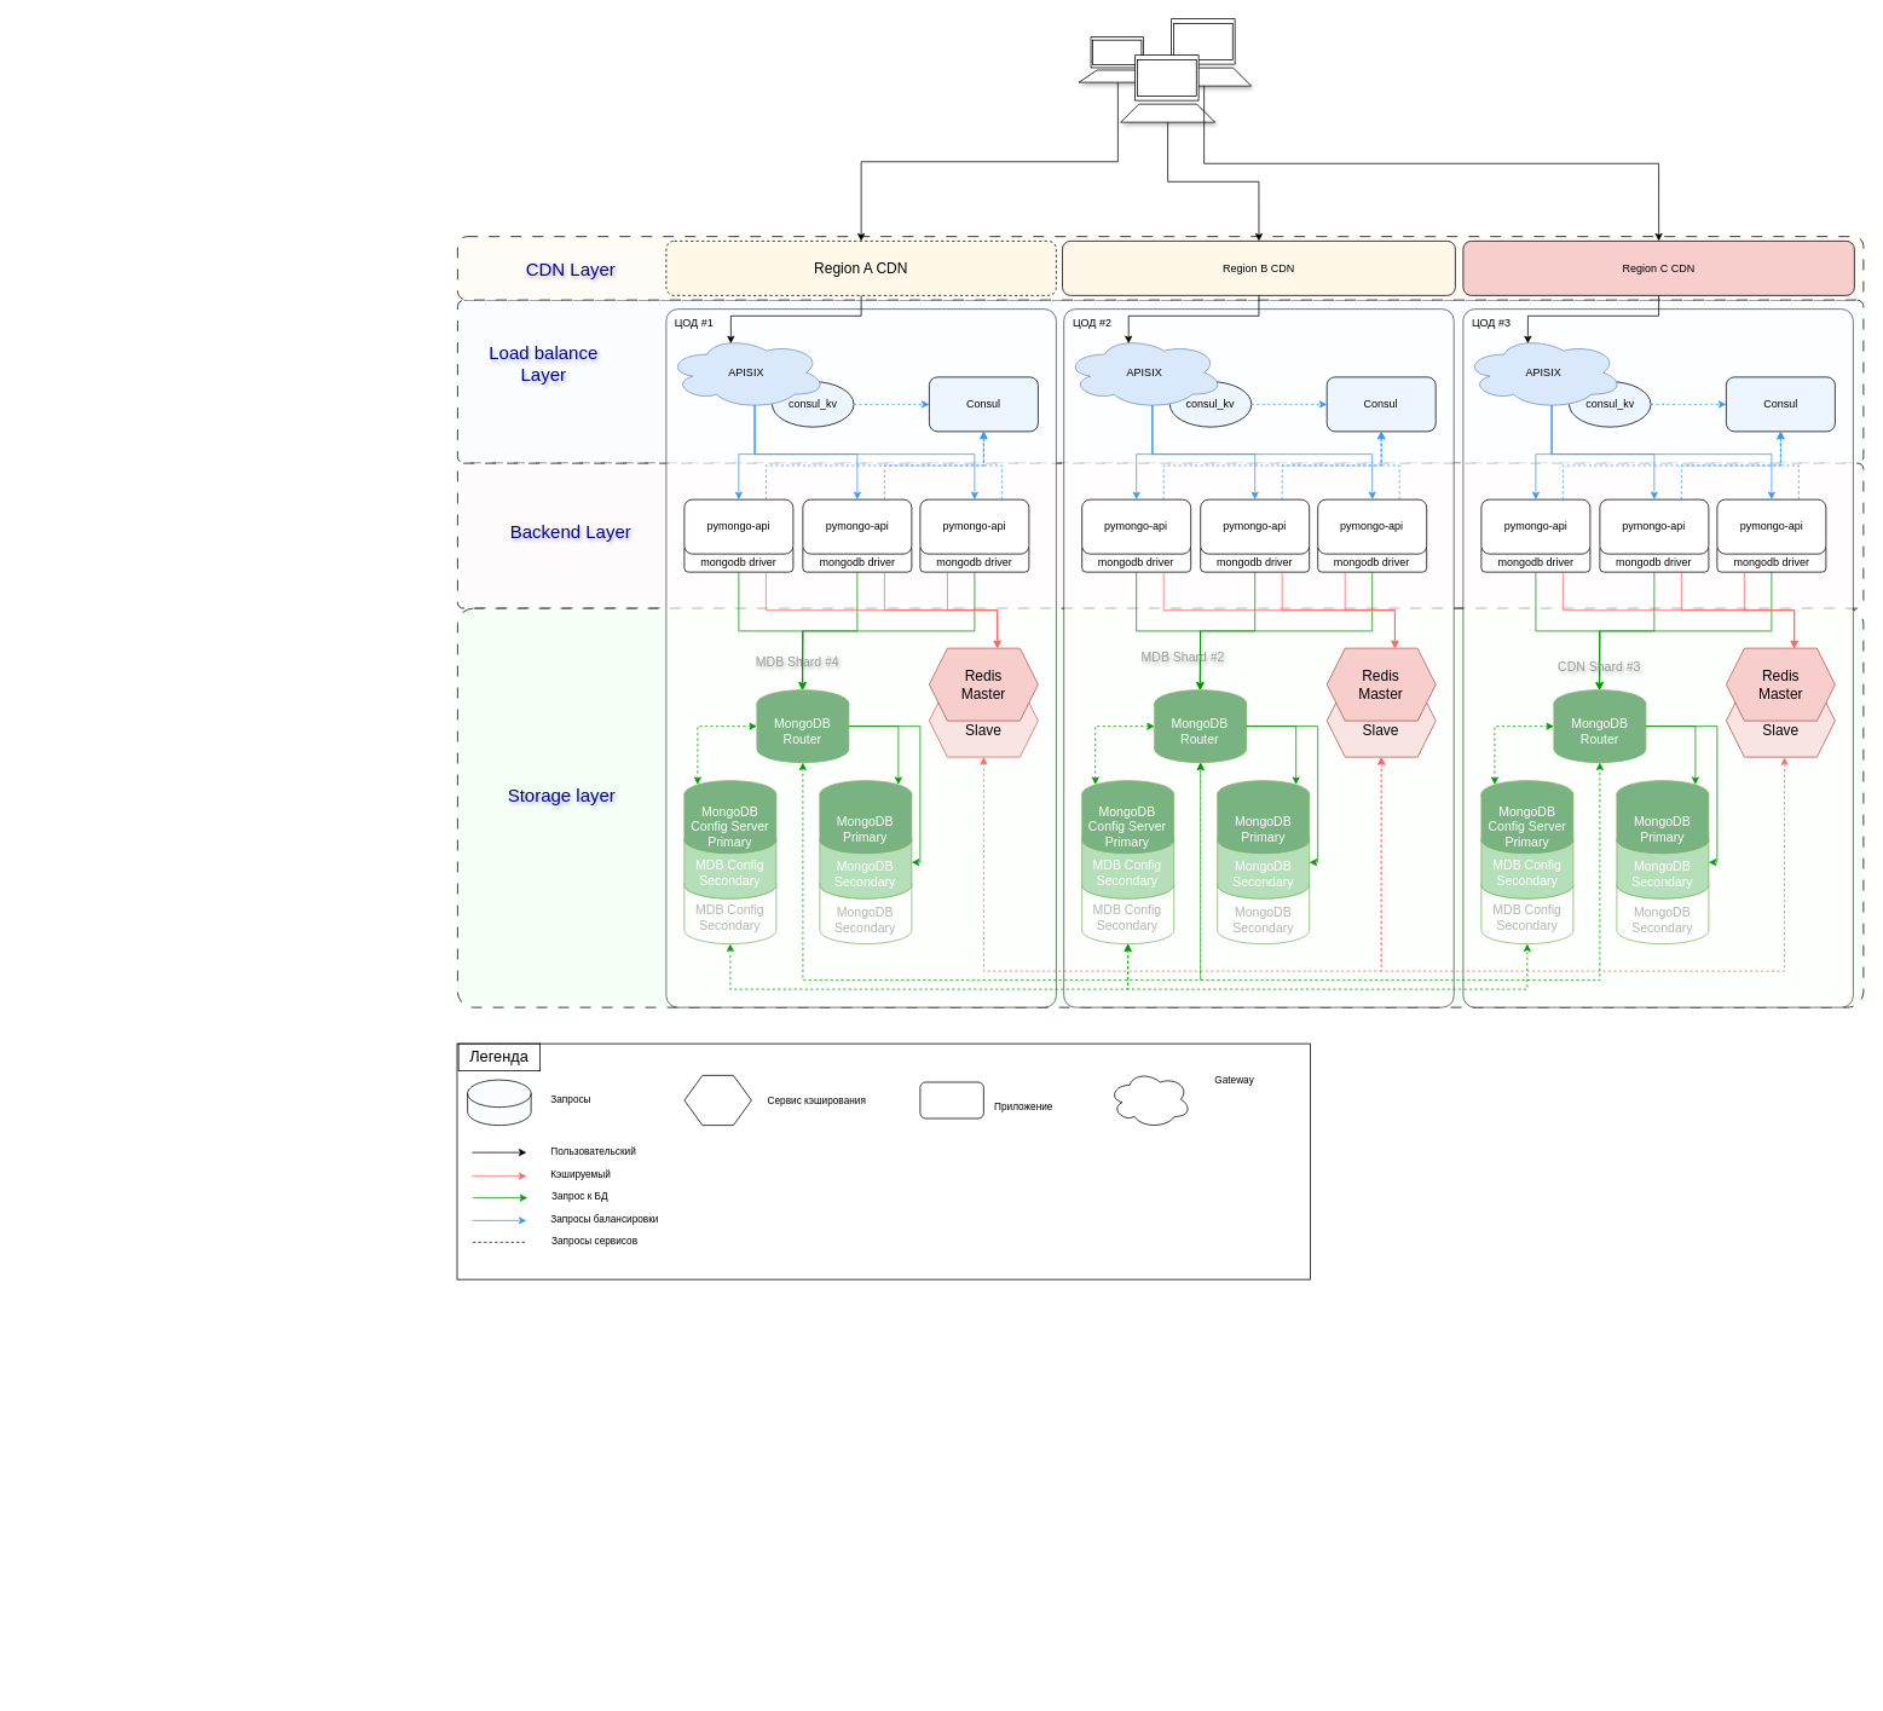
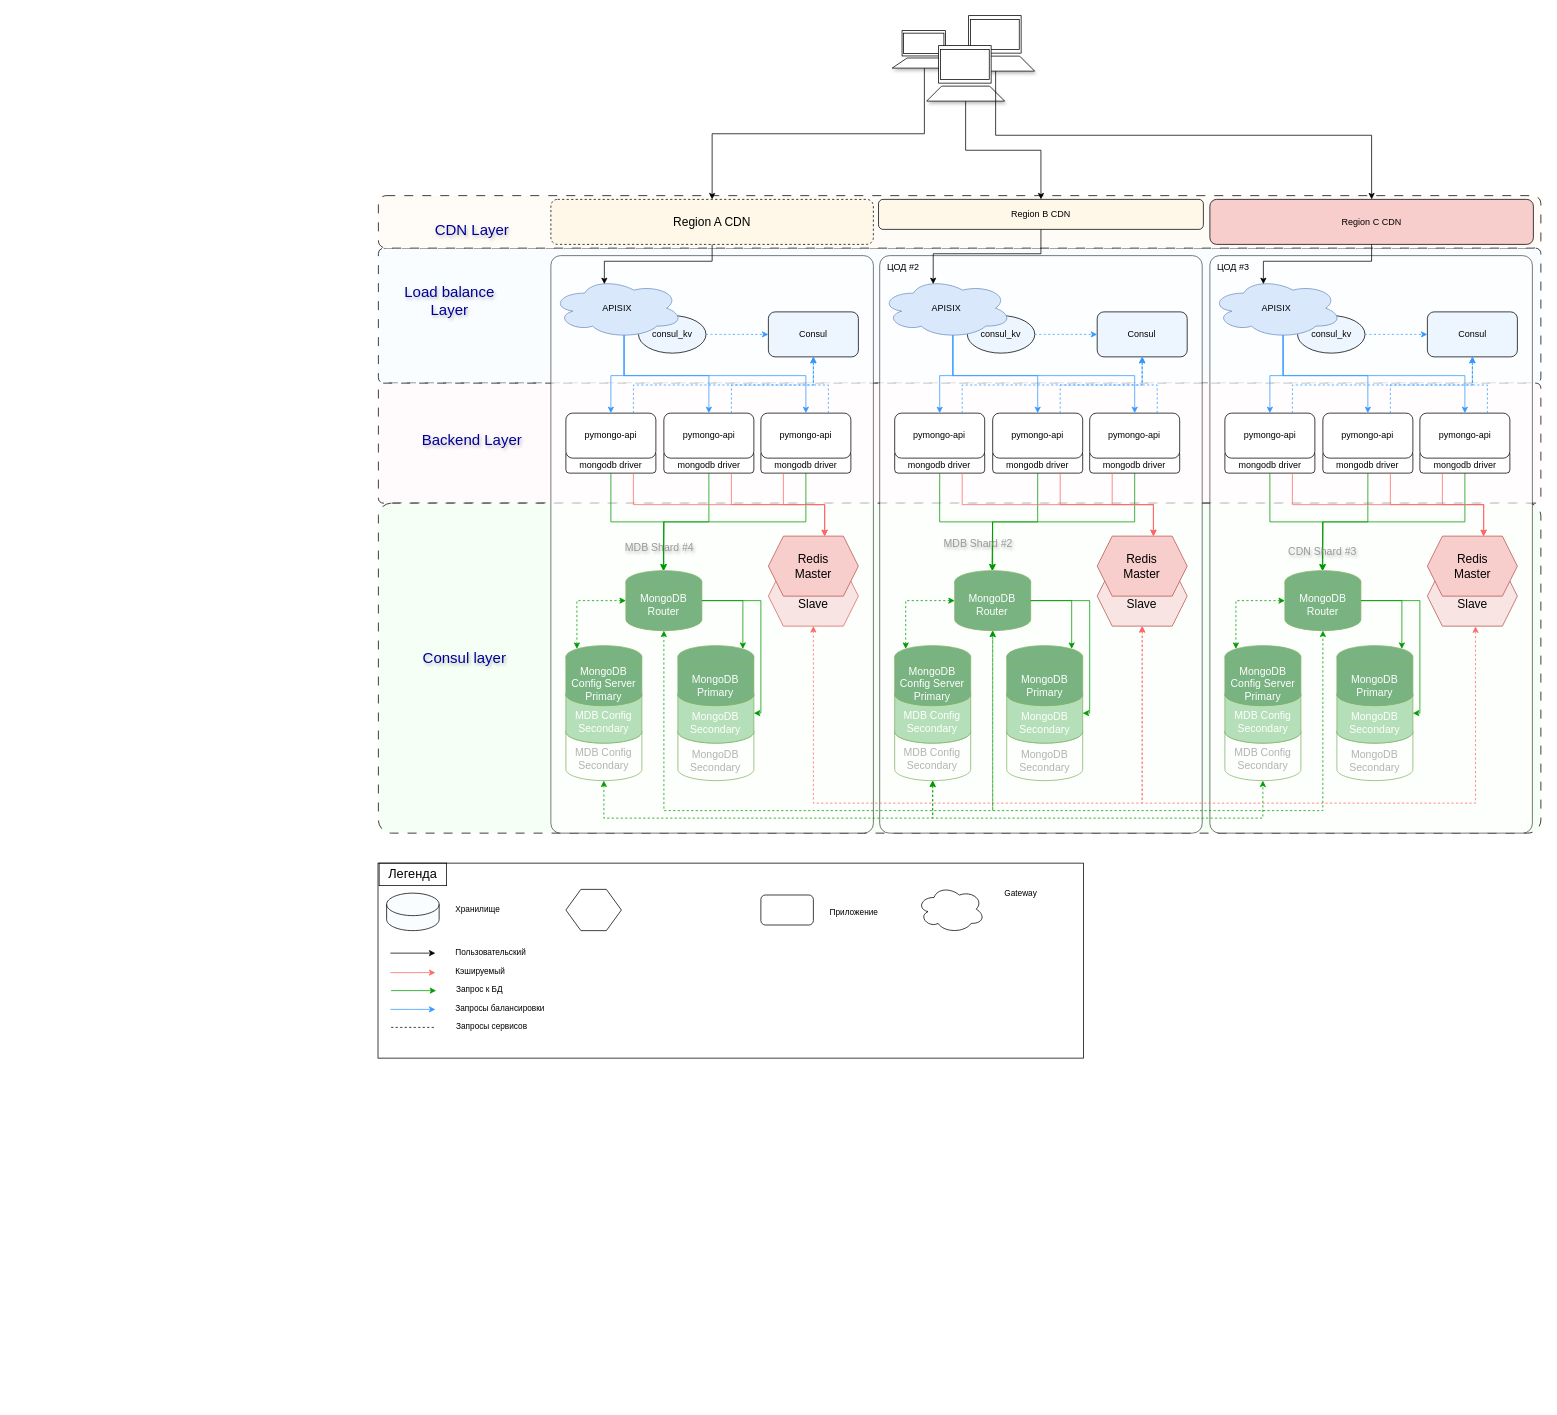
- <mxCell id="51" value="CDN Layer" style="text;html=1;align=center;verticalAlign=middle;whiteSpace=wrap;rounded=0;fontColor=#000099;labelBorderColor=none;textShadow=1;fontSize=20;" vertex="1" parent="1"><mxGeometry x="554" y="280" width="150" height="30" as="geometry" /></mxCell>
+ <mxCell id="51" value="CDN Layer" style="text;html=1;align=center;verticalAlign=middle;whiteSpace=wrap;rounded=0;fontColor=#000099;labelBorderColor=none;textShadow=1;fontSize=20;" vertex="1" parent="1"><mxGeometry x="554" y="290" width="150" height="30" as="geometry" /></mxCell>
- <mxCell id="45" value="Region B CDN" style="rounded=1;whiteSpace=wrap;html=1;fillColor=#FFF8E8;" vertex="1" parent="1"><mxGeometry x="1170.87" y="265" width="433.13" height="60" as="geometry" /></mxCell>
+ <mxCell id="45" value="Region B CDN" style="rounded=1;whiteSpace=wrap;html=1;fillColor=#FFF8E8;" vertex="1" parent="1"><mxGeometry x="1170.87" y="265" width="433.13" height="40" as="geometry" /></mxCell>
- <mxCell id="50" value="ЦОД #1" style="text;html=1;align=center;verticalAlign=middle;whiteSpace=wrap;rounded=0;" vertex="1" parent="1"><mxGeometry x="735.32" y="340" width="60" height="30" as="geometry" /></mxCell>
- <mxCell id="54" value="Storage layer" style="text;html=1;align=center;verticalAlign=middle;whiteSpace=wrap;rounded=0;fontColor=#000099;labelBorderColor=none;textShadow=1;fontSize=20;" vertex="1" parent="1"><mxGeometry x="544" y="860" width="150" height="30" as="geometry" /></mxCell>
+ <mxCell id="54" value="Consul layer" style="text;html=1;align=center;verticalAlign=middle;whiteSpace=wrap;rounded=0;fontColor=#000099;labelBorderColor=none;textShadow=1;fontSize=20;" vertex="1" parent="1"><mxGeometry x="544" y="860" width="150" height="30" as="geometry" /></mxCell>
- <mxCell id="170" value="Запросы" style="text;html=1;align=left;verticalAlign=middle;whiteSpace=wrap;rounded=0;fontFamily=Helvetica;fontSize=11;fontColor=default;labelBackgroundColor=default;" parent="1" vertex="1"><mxGeometry x="605" y="1197" width="100" height="30" as="geometry" /></mxCell>
+ <mxCell id="170" value="Хранилище" style="text;html=1;align=left;verticalAlign=middle;whiteSpace=wrap;rounded=0;fontFamily=Helvetica;fontSize=11;fontColor=default;labelBackgroundColor=default;" parent="1" vertex="1"><mxGeometry x="605" y="1197" width="100" height="30" as="geometry" /></mxCell>
- <mxCell id="184" value="Сервис кэширования" style="text;html=1;align=left;verticalAlign=middle;whiteSpace=wrap;rounded=0;fontFamily=Helvetica;fontSize=11;fontColor=default;labelBackgroundColor=default;" vertex="1" parent="1"><mxGeometry x="844" y="1197.5" width="140" height="30" as="geometry" /></mxCell>
- <mxCell id="176" value="Приложение" style="text;html=1;align=left;verticalAlign=middle;whiteSpace=wrap;rounded=0;fontFamily=Helvetica;fontSize=11;fontColor=default;labelBackgroundColor=default;" parent="1" vertex="1"><mxGeometry x="1094" y="1204.5" width="100" height="30" as="geometry" /></mxCell>
+ <mxCell id="176" value="Приложение" style="text;html=1;align=left;verticalAlign=middle;whiteSpace=wrap;rounded=0;fontFamily=Helvetica;fontSize=11;fontColor=default;labelBackgroundColor=default;" parent="1" vertex="1"><mxGeometry x="1104" y="1199.5" width="100" height="30" as="geometry" /></mxCell>
